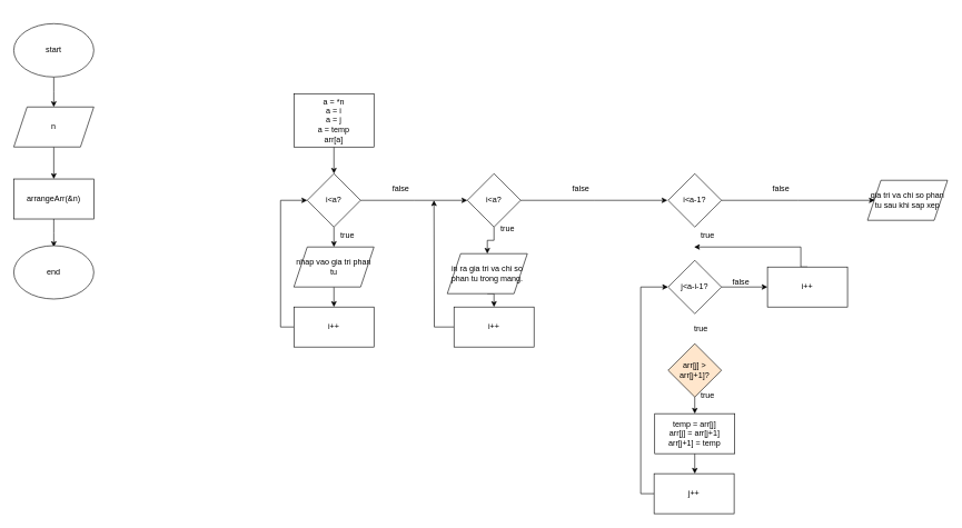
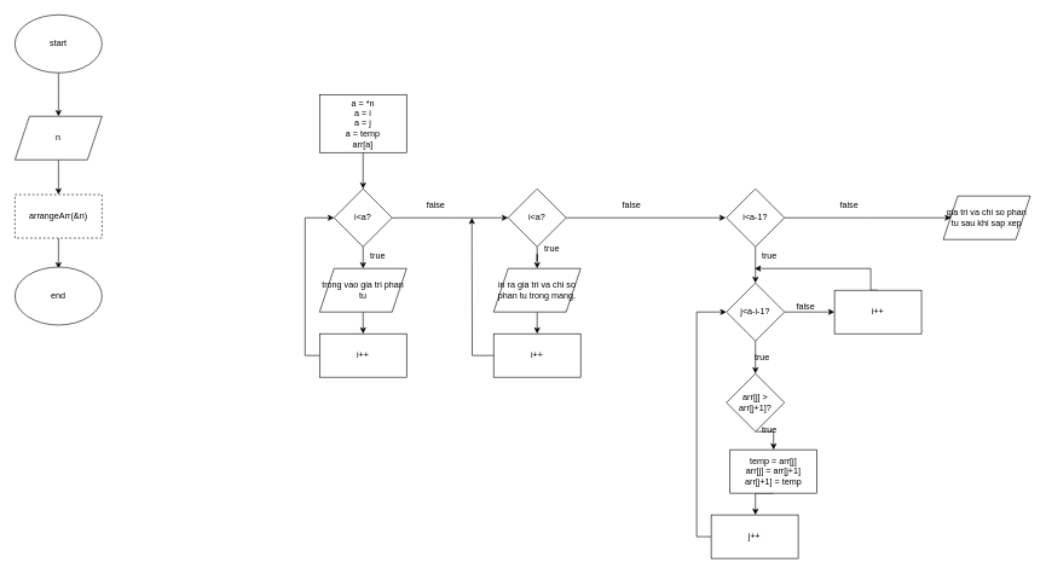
- <mxCell id="3" value="start" style="ellipse;whiteSpace=wrap;html=1;" vertex="1" parent="1"><mxGeometry x="20" y="35" width="120" height="80" as="geometry" /></mxCell>
+ <mxCell id="3" value="start" style="ellipse;whiteSpace=wrap;html=1;" vertex="1" parent="1"><mxGeometry x="20" y="20" width="120" height="80" as="geometry" /></mxCell>
- <mxCell id="5" value="a = *n&lt;br&gt;a = i&lt;br&gt;a = j&lt;br&gt;a = temp&lt;br&gt;arr[a]&lt;br&gt;" style="rounded=0;whiteSpace=wrap;html=1;" vertex="1" parent="1"><mxGeometry x="440" y="140" width="120" height="80" as="geometry" /></mxCell>
+ <mxCell id="5" value="a = *n&lt;br&gt;a = i&lt;br&gt;a = j&lt;br&gt;a = temp&lt;br&gt;arr[a]&lt;br&gt;" style="rounded=0;whiteSpace=wrap;html=1;" vertex="1" parent="1"><mxGeometry x="440" y="130" width="120" height="80" as="geometry" /></mxCell>
- <mxCell id="47" value="arrangeArr(&amp;amp;n)" style="rounded=0;whiteSpace=wrap;html=1;" vertex="1" parent="1"><mxGeometry x="20" y="268" width="120" height="60" as="geometry" /></mxCell>
+ <mxCell id="47" value="arrangeArr(&amp;amp;n)" style="rounded=0;whiteSpace=wrap;html=1;dashed=1;" vertex="1" parent="1"><mxGeometry x="20" y="268" width="120" height="60" as="geometry" /></mxCell>
+ <mxCell id="20" style="edgeStyle=orthogonalEdgeStyle;rounded=0;orthogonalLoop=1;jettySize=auto;html=1;exitX=0.5;exitY=1;exitDx=0;exitDy=0;" edge="1" parent="1" source="22" target="25"><mxGeometry relative="1" as="geometry" /></mxCell>
- <mxCell id="10" value="nhap vao gia tri phan tu" style="shape=parallelogram;perimeter=parallelogramPerimeter;whiteSpace=wrap;html=1;fixedSize=1;" vertex="1" parent="1"><mxGeometry x="440" y="370" width="120" height="60" as="geometry" /></mxCell>
+ <mxCell id="10" value="trong vao gia tri phan tu" style="shape=parallelogram;perimeter=parallelogramPerimeter;whiteSpace=wrap;html=1;fixedSize=1;" vertex="1" parent="1"><mxGeometry x="440" y="370" width="120" height="60" as="geometry" /></mxCell>
- <mxCell id="17" value="in ra gia tri va chi so phan tu trong mang." style="shape=parallelogram;perimeter=parallelogramPerimeter;whiteSpace=wrap;html=1;fixedSize=1;" vertex="1" parent="1"><mxGeometry x="670" y="380" width="120" height="60" as="geometry" /></mxCell>
+ <mxCell id="17" value="in ra gia tri va chi so phan tu trong mang." style="shape=parallelogram;perimeter=parallelogramPerimeter;whiteSpace=wrap;html=1;fixedSize=1;" vertex="1" parent="1"><mxGeometry x="680" y="370" width="120" height="60" as="geometry" /></mxCell>
+ <mxCell id="23" style="edgeStyle=orthogonalEdgeStyle;rounded=0;orthogonalLoop=1;jettySize=auto;html=1;exitX=0.5;exitY=1;exitDx=0;exitDy=0;entryX=0.5;entryY=0;entryDx=0;entryDy=0;" edge="1" parent="1" source="25" target="27"><mxGeometry relative="1" as="geometry" /></mxCell>
- <mxCell id="27" value="arr[j] &amp;gt; arr[j+1]?" style="rhombus;whiteSpace=wrap;html=1;fillColor=#ffe6cc;" vertex="1" parent="1"><mxGeometry x="1001" y="515" width="80" height="80" as="geometry" /></mxCell>
+ <mxCell id="27" value="arr[j] &amp;gt; arr[j+1]?" style="rhombus;whiteSpace=wrap;html=1;" vertex="1" parent="1"><mxGeometry x="1001" y="515" width="80" height="80" as="geometry" /></mxCell>
- <mxCell id="29" value="temp = arr[j]&lt;br&gt;arr[j] = arr[j+1]&lt;br&gt;arr[j+1] = temp" style="rounded=0;whiteSpace=wrap;html=1;" vertex="1" parent="1"><mxGeometry x="981" y="620" width="120" height="60" as="geometry" /></mxCell>
+ <mxCell id="29" value="temp = arr[j]&lt;br&gt;arr[j] = arr[j+1]&lt;br&gt;arr[j+1] = temp" style="rounded=0;whiteSpace=wrap;html=1;" vertex="1" parent="1"><mxGeometry x="1006" y="620" width="120" height="60" as="geometry" /></mxCell>
